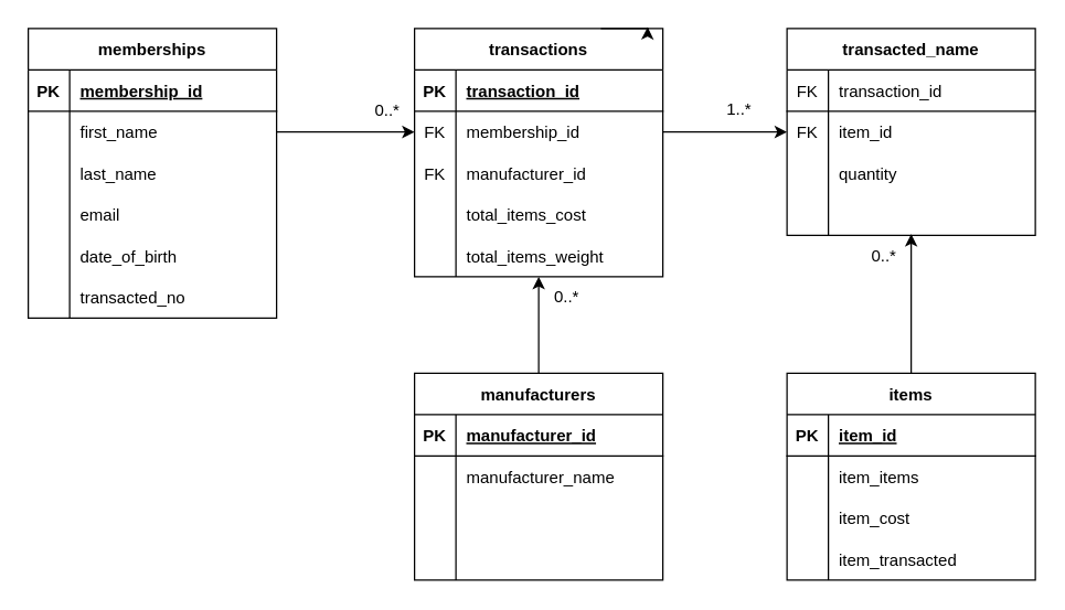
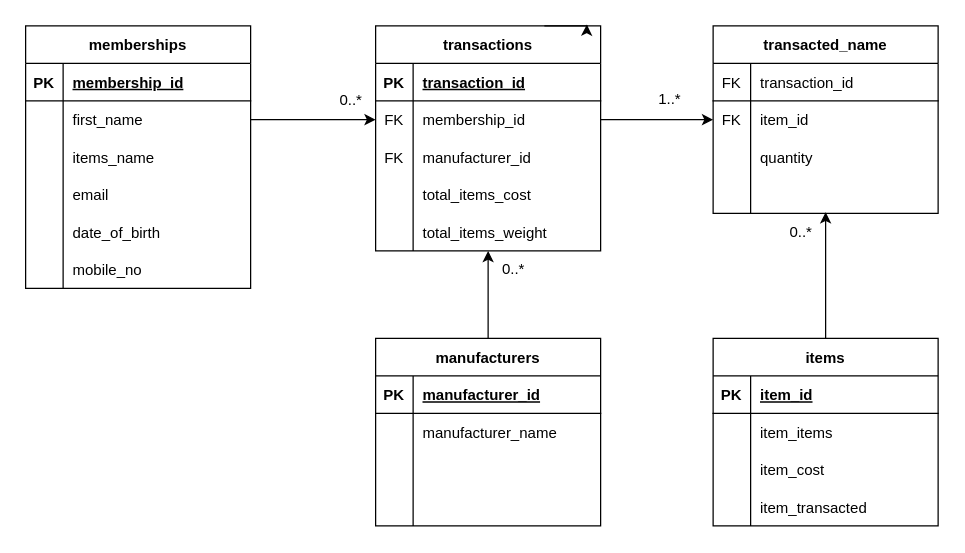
- <mxCell id="11" value="last_name" style="shape=partialRectangle;connectable=0;fillColor=none;top=0;left=0;bottom=0;right=0;align=left;spacingLeft=6;overflow=hidden;" vertex="1" parent="9"><mxGeometry x="30" width="150" height="30" as="geometry"><mxRectangle width="150" height="30" as="alternateBounds" /></mxGeometry></mxCell>
+ <mxCell id="11" value="items_name" style="shape=partialRectangle;connectable=0;fillColor=none;top=0;left=0;bottom=0;right=0;align=left;spacingLeft=6;overflow=hidden;" vertex="1" parent="9"><mxGeometry x="30" width="150" height="30" as="geometry"><mxRectangle width="150" height="30" as="alternateBounds" /></mxGeometry></mxCell>
- <mxCell id="20" value="transacted_no" style="shape=partialRectangle;connectable=0;fillColor=none;top=0;left=0;bottom=0;right=0;align=left;spacingLeft=6;overflow=hidden;" vertex="1" parent="18"><mxGeometry x="30" width="150" height="30" as="geometry"><mxRectangle width="150" height="30" as="alternateBounds" /></mxGeometry></mxCell>
+ <mxCell id="20" value="mobile_no" style="shape=partialRectangle;connectable=0;fillColor=none;top=0;left=0;bottom=0;right=0;align=left;spacingLeft=6;overflow=hidden;" vertex="1" parent="18"><mxGeometry x="30" width="150" height="30" as="geometry"><mxRectangle width="150" height="30" as="alternateBounds" /></mxGeometry></mxCell>
